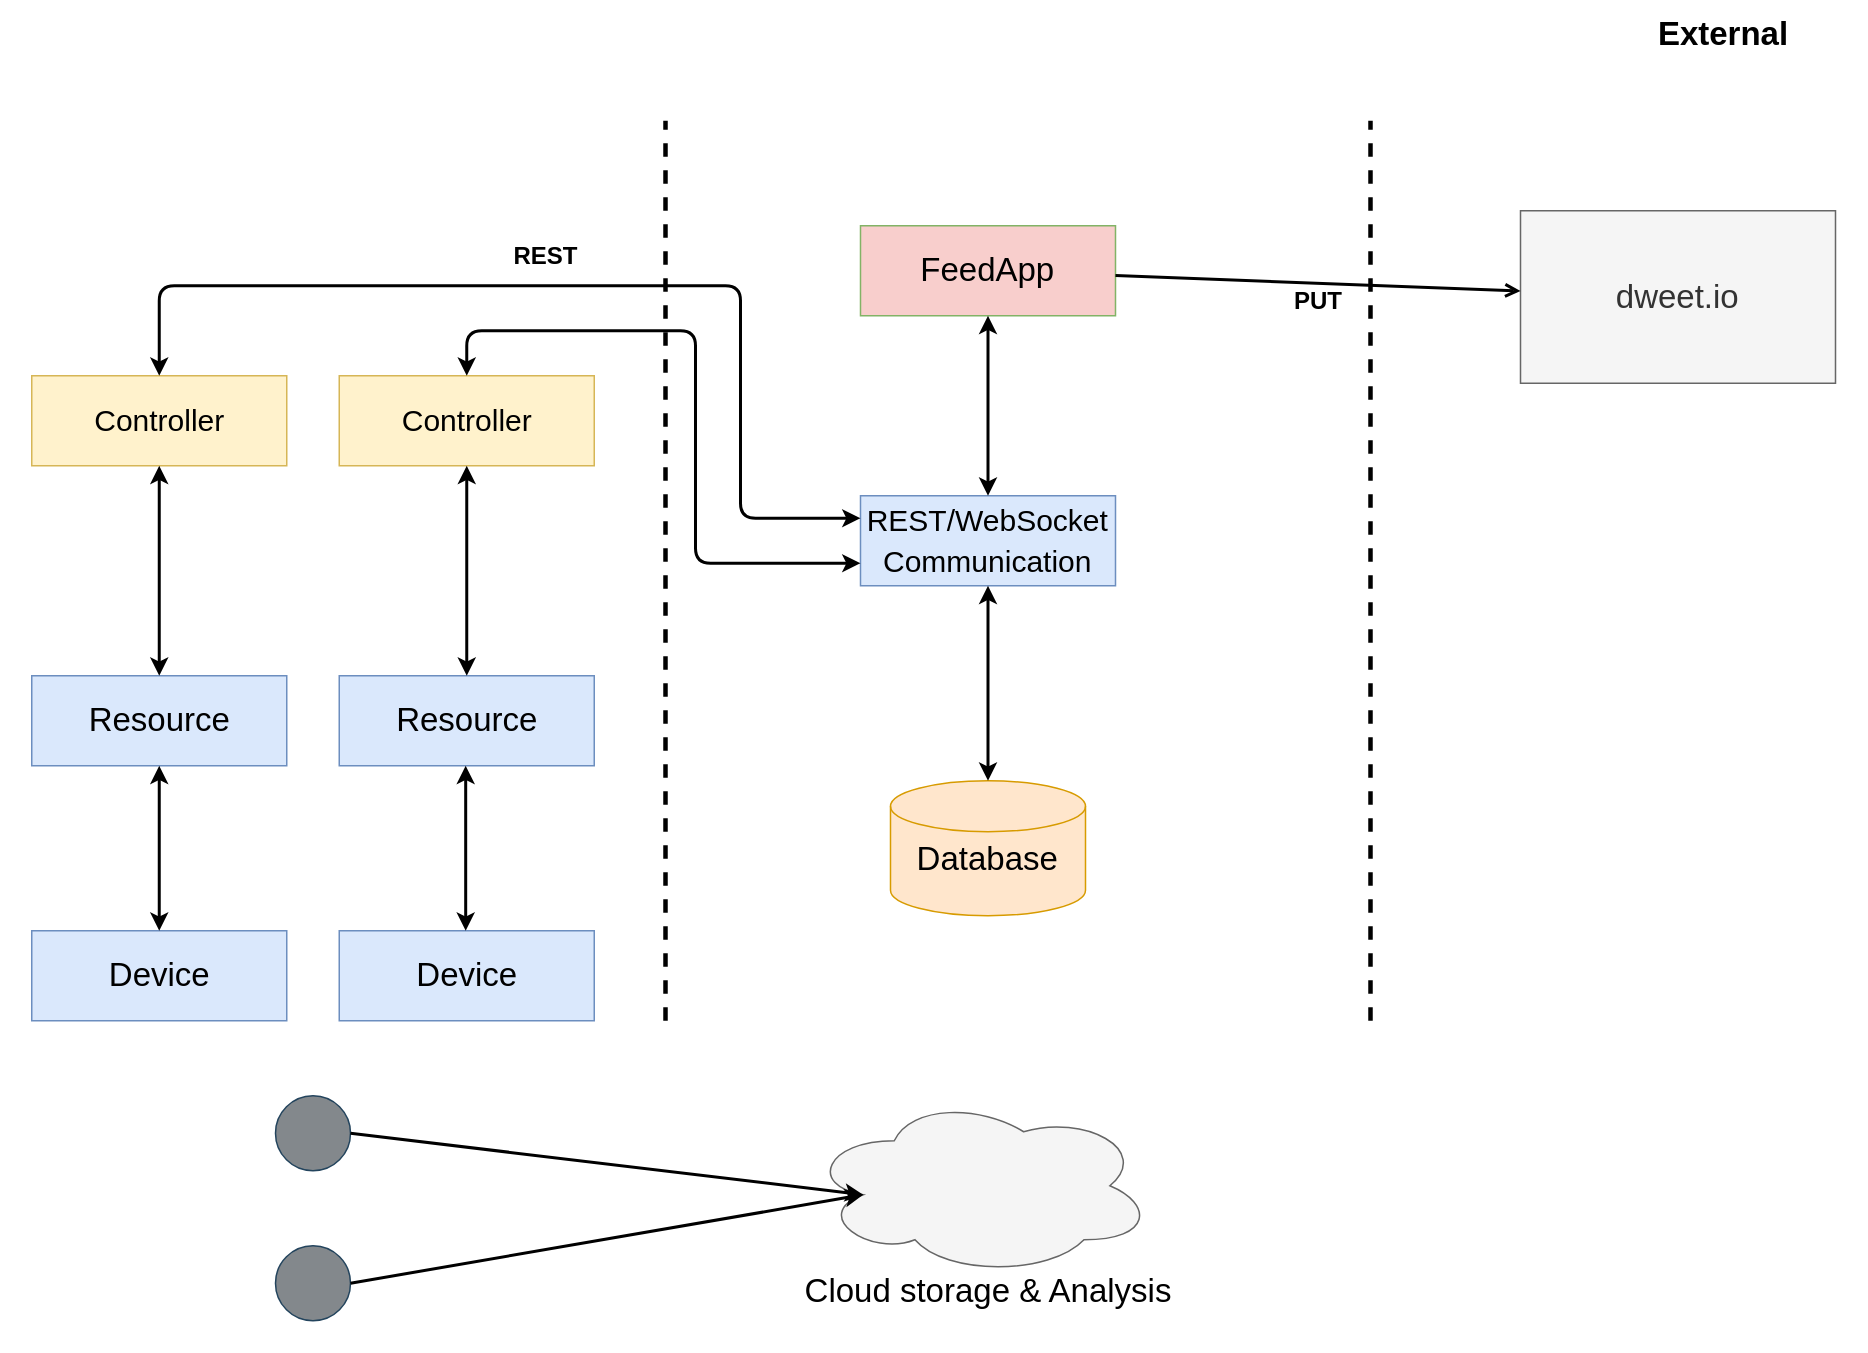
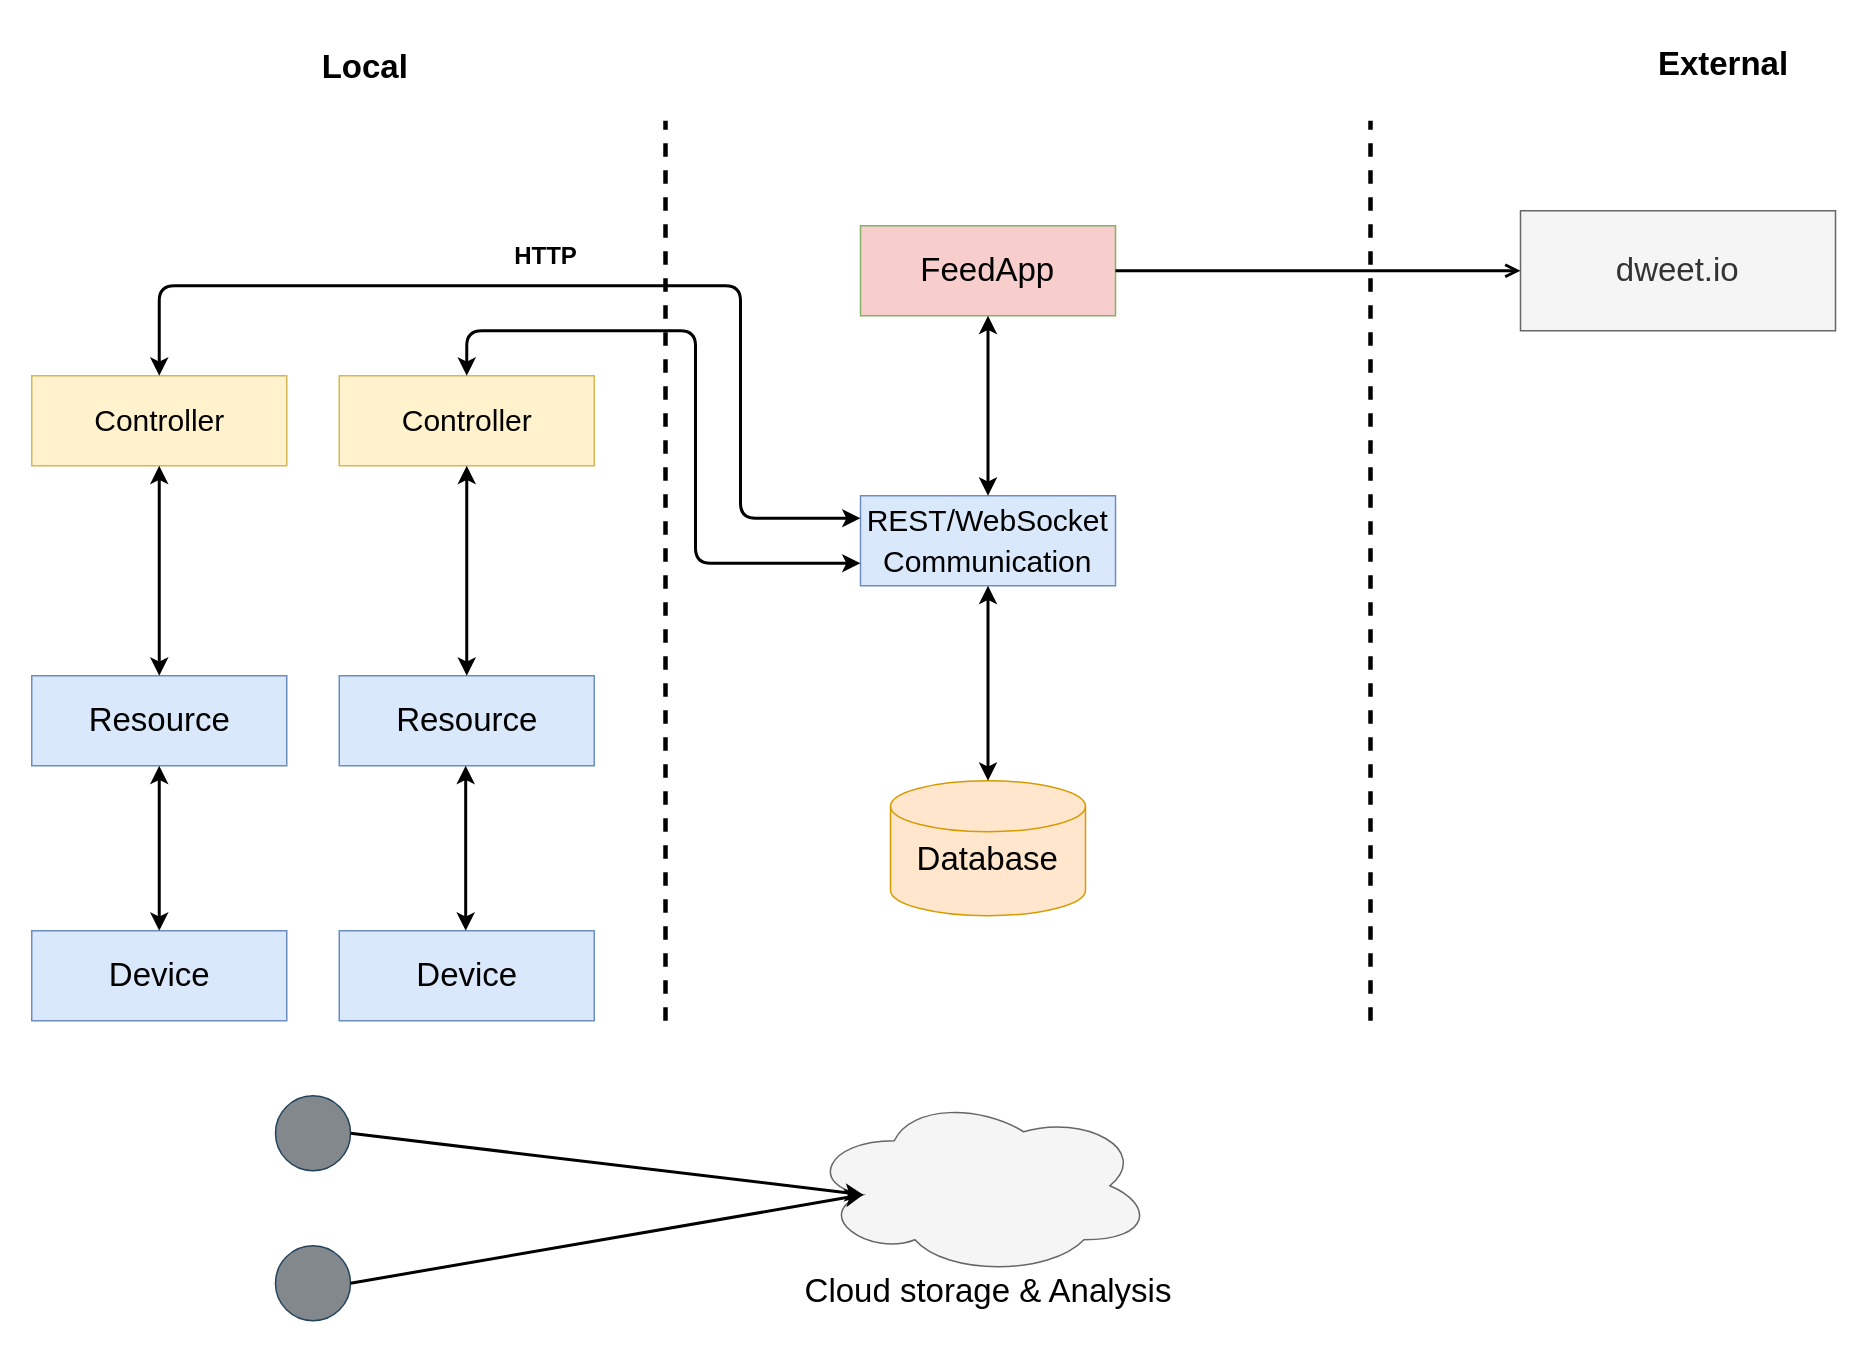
- <mxCell id="19" value="&lt;font style=&quot;font-size: 22px&quot;&gt;&lt;b&gt;External&lt;/b&gt;&lt;/font&gt;" style="text;html=1;align=center;verticalAlign=middle;resizable=0;points=[];autosize=1;" parent="1" vertex="1"><mxGeometry x="1098" y="12.5" width="100" height="20" as="geometry" /></mxCell>
+ <mxCell id="19" value="&lt;font style=&quot;font-size: 22px&quot;&gt;&lt;b&gt;External&lt;/b&gt;&lt;/font&gt;" style="text;html=1;align=center;verticalAlign=middle;resizable=0;points=[];autosize=1;" parent="1" vertex="1"><mxGeometry x="1098" y="32.5" width="100" height="20" as="geometry" /></mxCell>
+ <mxCell id="3" value="Local" style="text;html=1;strokeColor=none;fillColor=none;align=center;verticalAlign=middle;whiteSpace=wrap;rounded=0;fontStyle=1;fontSize=22;" parent="1" vertex="1"><mxGeometry x="173" y="20" width="140" height="50" as="geometry" /></mxCell>
- <mxCell id="22" value="&lt;font size=&quot;1&quot;&gt;&lt;b style=&quot;font-size: 16px&quot;&gt;REST&lt;/b&gt;&lt;/font&gt;" style="text;html=1;align=center;verticalAlign=middle;resizable=0;points=[];autosize=1;" parent="1" vertex="1"><mxGeometry x="333" y="160" width="60" height="20" as="geometry" /></mxCell>
+ <mxCell id="22" value="&lt;font size=&quot;1&quot;&gt;&lt;b style=&quot;font-size: 16px&quot;&gt;HTTP&lt;/b&gt;&lt;/font&gt;" style="text;html=1;align=center;verticalAlign=middle;resizable=0;points=[];autosize=1;" parent="1" vertex="1"><mxGeometry x="333" y="160" width="60" height="20" as="geometry" /></mxCell>
- <mxCell id="17" value="dweet.io" style="whiteSpace=wrap;html=1;fillColor=#f5f5f5;fontSize=22;strokeColor=#666666;fontColor=#333333;" parent="1" vertex="1"><mxGeometry x="1013" y="140" width="210" height="115" as="geometry" /></mxCell>
+ <mxCell id="17" value="dweet.io" style="whiteSpace=wrap;html=1;fillColor=#f5f5f5;fontSize=22;strokeColor=#666666;fontColor=#333333;" parent="1" vertex="1"><mxGeometry x="1013" y="140" width="210" height="80" as="geometry" /></mxCell>
- <mxCell id="20" value="&lt;font style=&quot;font-size: 16px&quot;&gt;&lt;b&gt;PUT&lt;/b&gt;&lt;/font&gt;" style="text;html=1;align=center;verticalAlign=middle;resizable=0;points=[];autosize=1;" parent="1" vertex="1"><mxGeometry x="853" y="190" width="50" height="20" as="geometry" /></mxCell>
